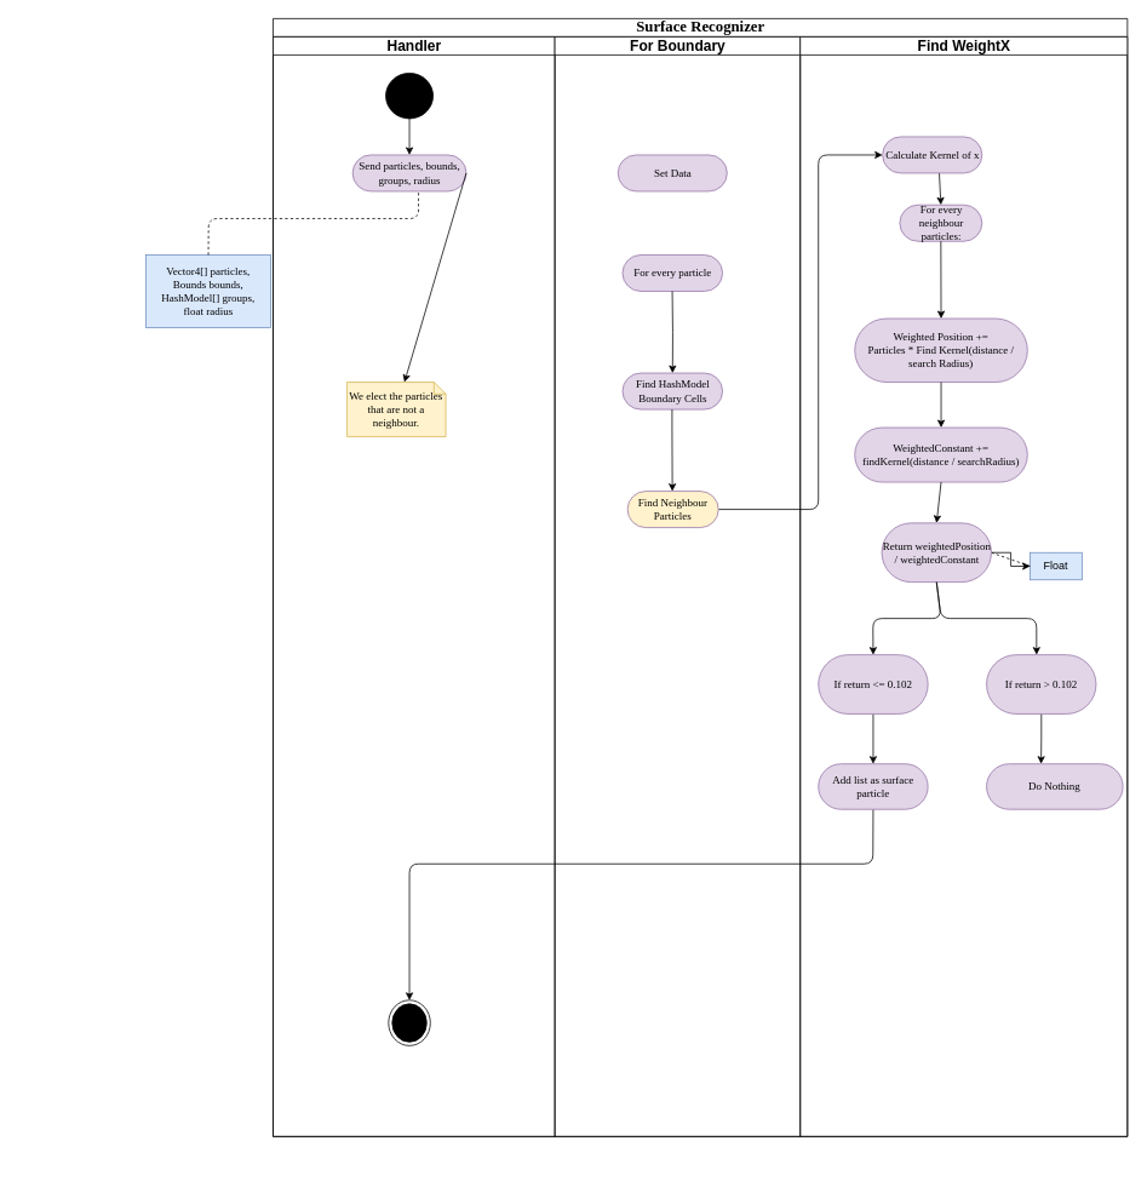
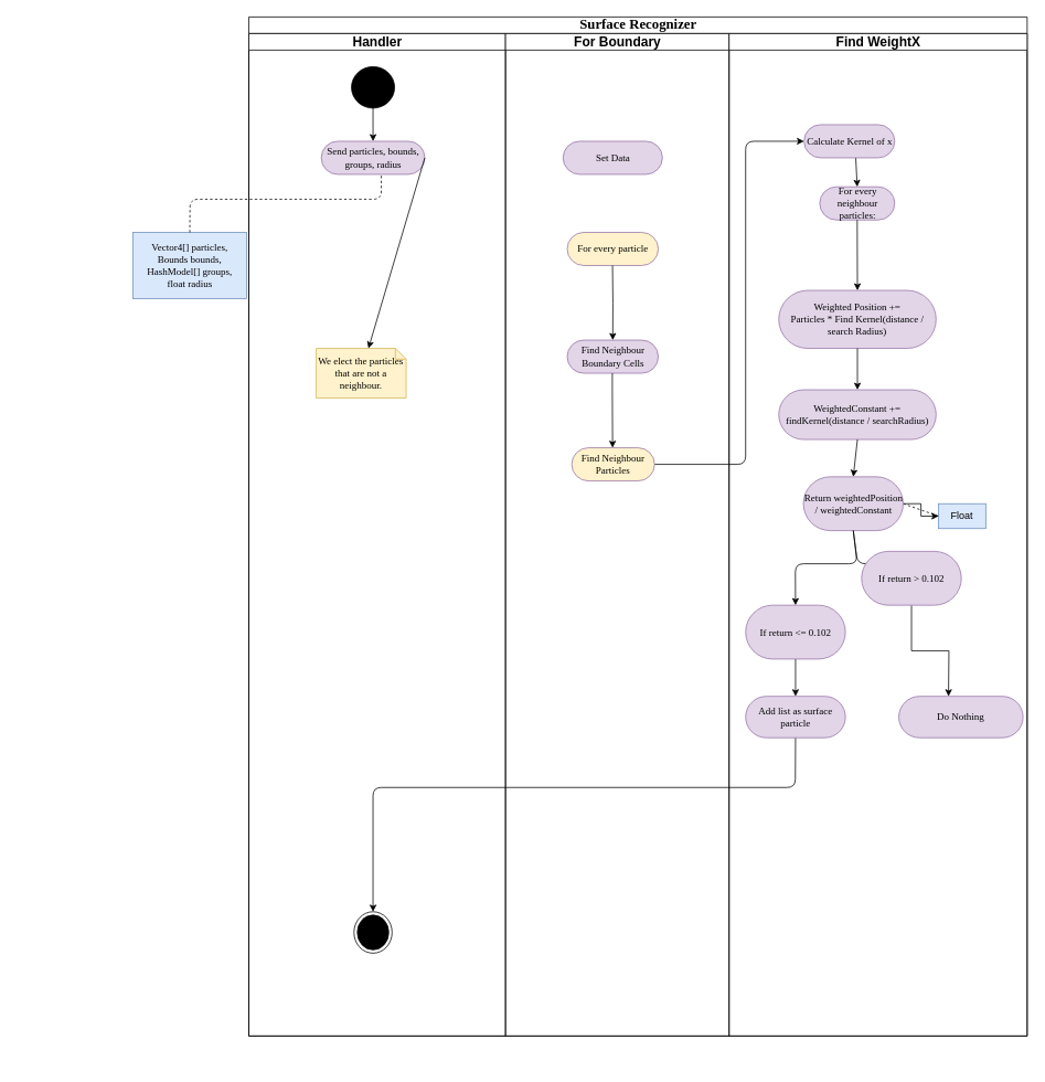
- <mxCell id="16" value="For every particle" style="rounded=1;whiteSpace=wrap;html=1;shadow=0;comic=0;labelBackgroundColor=none;strokeWidth=1;fontFamily=Verdana;fontSize=12;align=center;arcSize=50;fillColor=#e1d5e7;strokeColor=#9673a6;" parent="12" vertex="1"><mxGeometry x="74.5" y="240" width="110" height="40" as="geometry" /></mxCell>
+ <mxCell id="16" value="For every particle" style="rounded=1;whiteSpace=wrap;html=1;shadow=0;comic=0;labelBackgroundColor=none;strokeWidth=1;fontFamily=Verdana;fontSize=12;align=center;arcSize=50;fillColor=#fff2cc;strokeColor=#9673a6;" parent="12" vertex="1"><mxGeometry x="74.5" y="240" width="110" height="40" as="geometry" /></mxCell>
- <mxCell id="13" value="Find HashModel Boundary Cells" style="rounded=1;whiteSpace=wrap;html=1;shadow=0;comic=0;labelBackgroundColor=none;strokeWidth=1;fontFamily=Verdana;fontSize=12;align=center;arcSize=50;fillColor=#e1d5e7;strokeColor=#9673a6;" parent="12" vertex="1"><mxGeometry x="74.5" y="370" width="110" height="40" as="geometry" /></mxCell>
+ <mxCell id="13" value="Find Neighbour Boundary Cells" style="rounded=1;whiteSpace=wrap;html=1;shadow=0;comic=0;labelBackgroundColor=none;strokeWidth=1;fontFamily=Verdana;fontSize=12;align=center;arcSize=50;fillColor=#e1d5e7;strokeColor=#9673a6;" parent="12" vertex="1"><mxGeometry x="74.5" y="370" width="110" height="40" as="geometry" /></mxCell>
- <mxCell id="33" value="If return &amp;lt;= 0.102" style="rounded=1;whiteSpace=wrap;html=1;shadow=0;comic=0;labelBackgroundColor=none;strokeWidth=1;fontFamily=Verdana;fontSize=12;align=center;arcSize=50;fillColor=#e1d5e7;strokeColor=#9673a6;" parent="19" vertex="1"><mxGeometry x="20" y="680" width="120.5" height="65" as="geometry" /></mxCell>
+ <mxCell id="33" value="If return &amp;lt;= 0.102" style="rounded=1;whiteSpace=wrap;html=1;shadow=0;comic=0;labelBackgroundColor=none;strokeWidth=1;fontFamily=Verdana;fontSize=12;align=center;arcSize=50;fillColor=#e1d5e7;strokeColor=#9673a6;" parent="19" vertex="1"><mxGeometry x="20" y="690" width="120.5" height="65" as="geometry" /></mxCell>
- <mxCell id="37" value="If return &amp;gt; 0.102" style="rounded=1;whiteSpace=wrap;html=1;shadow=0;comic=0;labelBackgroundColor=none;strokeWidth=1;fontFamily=Verdana;fontSize=12;align=center;arcSize=50;fillColor=#e1d5e7;strokeColor=#9673a6;" parent="19" vertex="1"><mxGeometry x="205" y="680" width="120.5" height="65" as="geometry" /></mxCell>
+ <mxCell id="37" value="If return &amp;gt; 0.102" style="rounded=1;whiteSpace=wrap;html=1;shadow=0;comic=0;labelBackgroundColor=none;strokeWidth=1;fontFamily=Verdana;fontSize=12;align=center;arcSize=50;fillColor=#e1d5e7;strokeColor=#9673a6;" parent="19" vertex="1"><mxGeometry x="160" y="625" width="120.5" height="65" as="geometry" /></mxCell>
